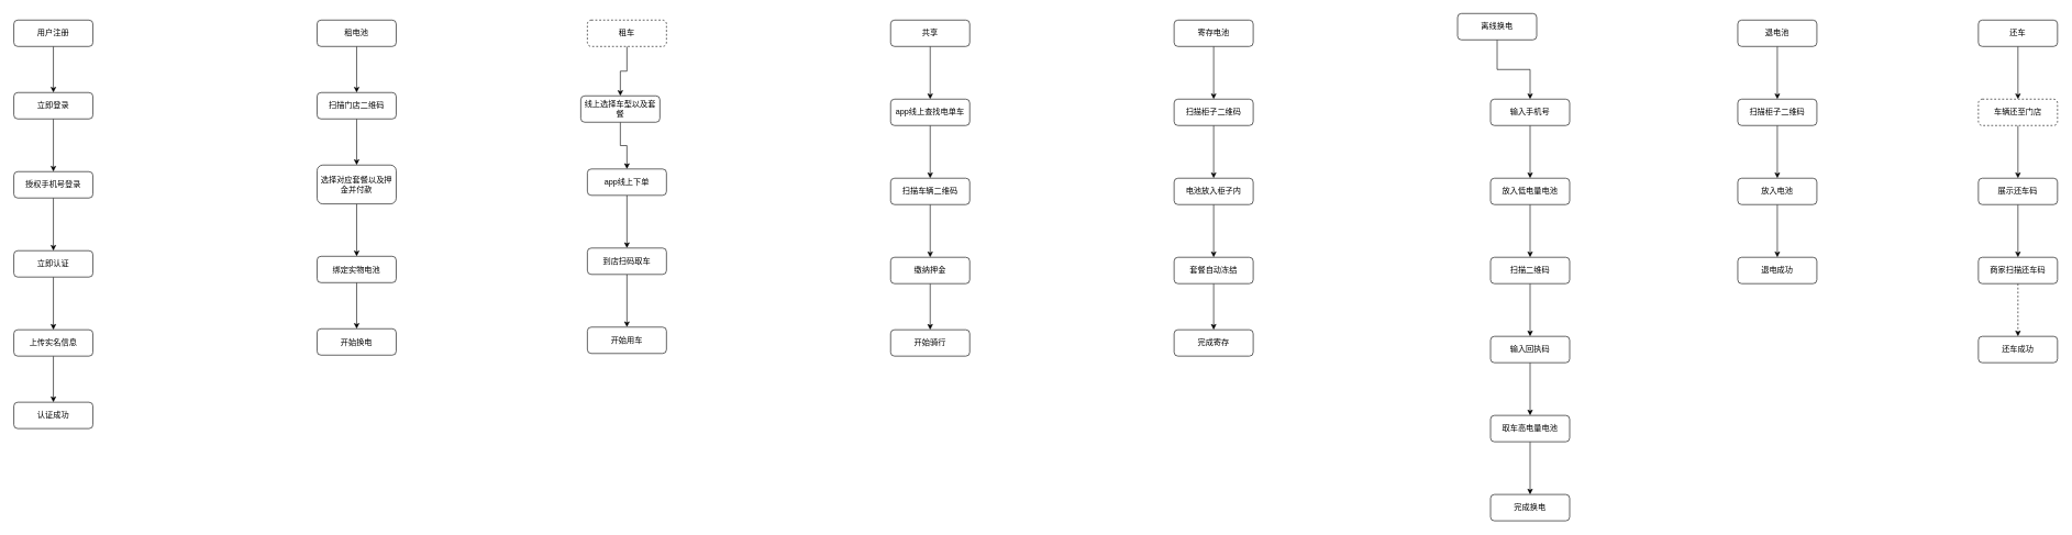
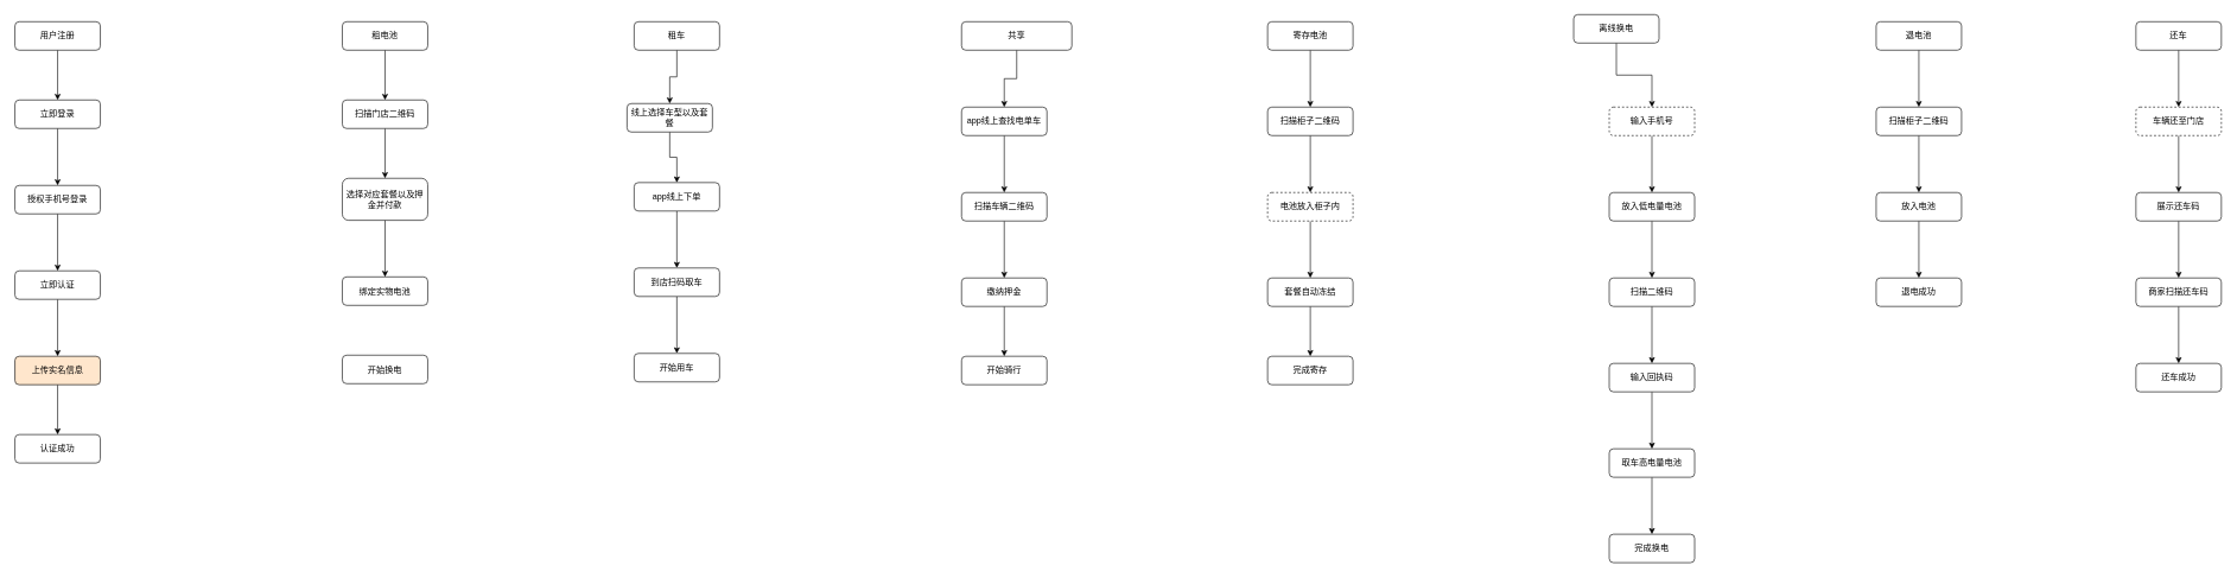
- <mxCell id="13" value="租车" style="rounded=1;whiteSpace=wrap;html=1;dashed=1;" parent="1" vertex="1"><mxGeometry x="890" y="30" width="120" height="40" as="geometry" /></mxCell>
+ <mxCell id="13" value="租车" style="rounded=1;whiteSpace=wrap;html=1;" parent="1" vertex="1"><mxGeometry x="890" y="30" width="120" height="40" as="geometry" /></mxCell>
- <mxCell id="32" value="共享" style="rounded=1;whiteSpace=wrap;html=1;" parent="1" vertex="1"><mxGeometry x="1350" y="30" width="120" height="40" as="geometry" /></mxCell>
+ <mxCell id="32" value="共享" style="rounded=1;whiteSpace=wrap;html=1;" parent="1" vertex="1"><mxGeometry x="1350" y="30" width="155" height="40" as="geometry" /></mxCell>
- <mxCell id="52" value="输入手机号" style="rounded=1;whiteSpace=wrap;html=1;" parent="1" vertex="1"><mxGeometry x="2260" y="150" width="120" height="40" as="geometry" /></mxCell>
+ <mxCell id="52" value="输入手机号" style="rounded=1;whiteSpace=wrap;html=1;dashed=1;" parent="1" vertex="1"><mxGeometry x="2260" y="150" width="120" height="40" as="geometry" /></mxCell>
- <mxCell id="45" value="电池放入柜子内" style="rounded=1;whiteSpace=wrap;html=1;" parent="1" vertex="1"><mxGeometry x="1780" y="270" width="120" height="40" as="geometry" /></mxCell>
+ <mxCell id="45" value="电池放入柜子内" style="rounded=1;whiteSpace=wrap;html=1;dashed=1;" parent="1" vertex="1"><mxGeometry x="1780" y="270" width="120" height="40" as="geometry" /></mxCell>
- <mxCell id="10" value="" style="edgeStyle=orthogonalEdgeStyle;rounded=0;orthogonalLoop=1;jettySize=auto;html=1;" parent="1" source="11" target="14" edge="1"><mxGeometry relative="1" as="geometry" /></mxCell>
- <mxCell id="75" value="" style="edgeStyle=orthogonalEdgeStyle;rounded=0;orthogonalLoop=1;jettySize=auto;html=1;dashed=1;" edge="1" parent="1" source="76" target="77"><mxGeometry relative="1" as="geometry" /></mxCell>
+ <mxCell id="75" value="" style="edgeStyle=orthogonalEdgeStyle;rounded=0;orthogonalLoop=1;jettySize=auto;html=1;" edge="1" parent="1" source="76" target="77"><mxGeometry relative="1" as="geometry" /></mxCell>
- <mxCell id="22" value="上传实名信息" style="whiteSpace=wrap;html=1;rounded=1;glass=0;strokeWidth=1;shadow=0;" parent="1" vertex="1"><mxGeometry x="20" y="500" width="120" height="40" as="geometry" /></mxCell>
+ <mxCell id="22" value="上传实名信息" style="whiteSpace=wrap;html=1;rounded=1;glass=0;strokeWidth=1;shadow=0;fillColor=#ffe6cc;" parent="1" vertex="1"><mxGeometry x="20" y="500" width="120" height="40" as="geometry" /></mxCell>
